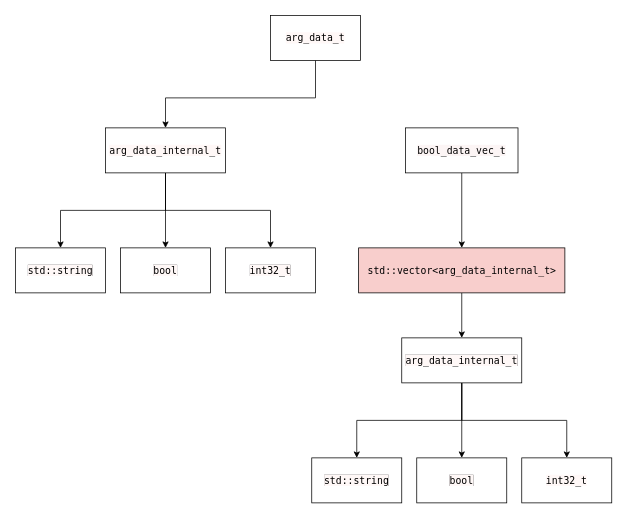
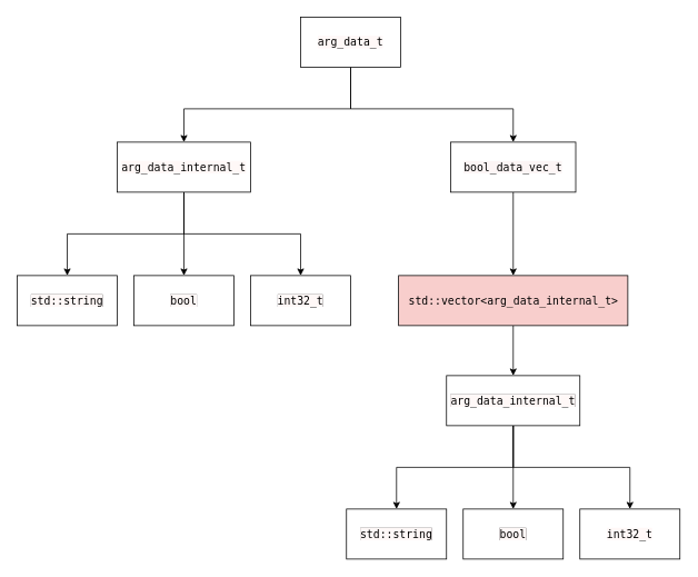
+ <mxCell id="3" style="edgeStyle=orthogonalEdgeStyle;rounded=0;orthogonalLoop=1;jettySize=auto;html=1;entryX=0.5;entryY=0;entryDx=0;entryDy=0;" edge="1" parent="1" source="4" target="6"><mxGeometry relative="1" as="geometry"><Array as="points"><mxPoint x="420" y="130" /><mxPoint x="615" y="130" /></Array></mxGeometry></mxCell>
